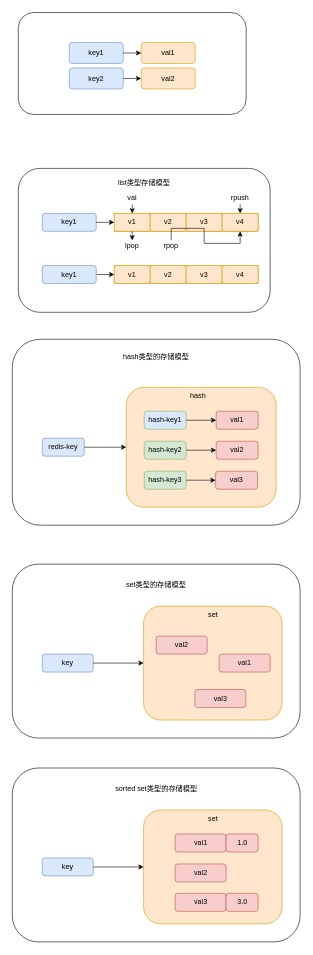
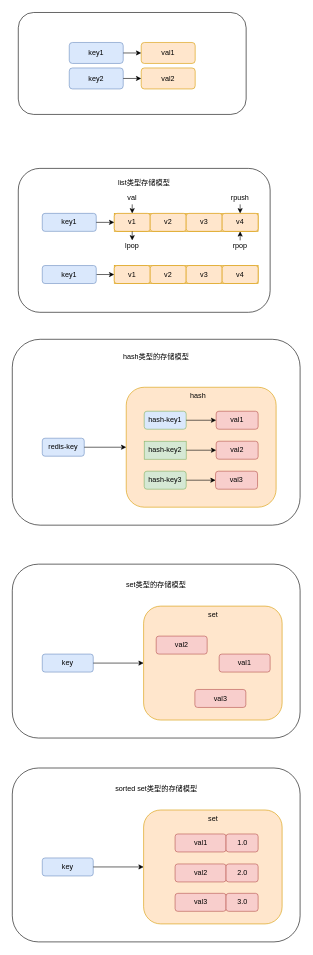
- <mxCell id="35" value="rpop" style="text;html=1;strokeColor=none;fillColor=none;align=center;verticalAlign=middle;whiteSpace=wrap;rounded=0;" parent="10" vertex="1"><mxGeometry x="230" y="120" width="50" height="20" as="geometry" /></mxCell>
+ <mxCell id="35" value="rpop" style="text;html=1;strokeColor=none;fillColor=none;align=center;verticalAlign=middle;whiteSpace=wrap;rounded=0;" parent="10" vertex="1"><mxGeometry x="345" y="120" width="50" height="20" as="geometry" /></mxCell>
- <mxCell id="47" value="hash-key2" style="rounded=1;whiteSpace=wrap;html=1;fillColor=#d5e8d4;strokeColor=#82b366;" parent="36" vertex="1"><mxGeometry x="220" y="170" width="70" height="30" as="geometry" /></mxCell>
+ <mxCell id="47" value="hash-key2" style="whiteSpace=wrap;html=1;fillColor=#d5e8d4;strokeColor=#82b366;rounded=0;" parent="36" vertex="1"><mxGeometry x="220" y="170" width="70" height="30" as="geometry" /></mxCell>
+ <mxCell id="76" value="2.0" style="rounded=1;whiteSpace=wrap;html=1;fillColor=#f8cecc;strokeColor=#b85450;" vertex="1" parent="63"><mxGeometry x="356.5" y="160" width="53.5" height="30" as="geometry" /></mxCell>
